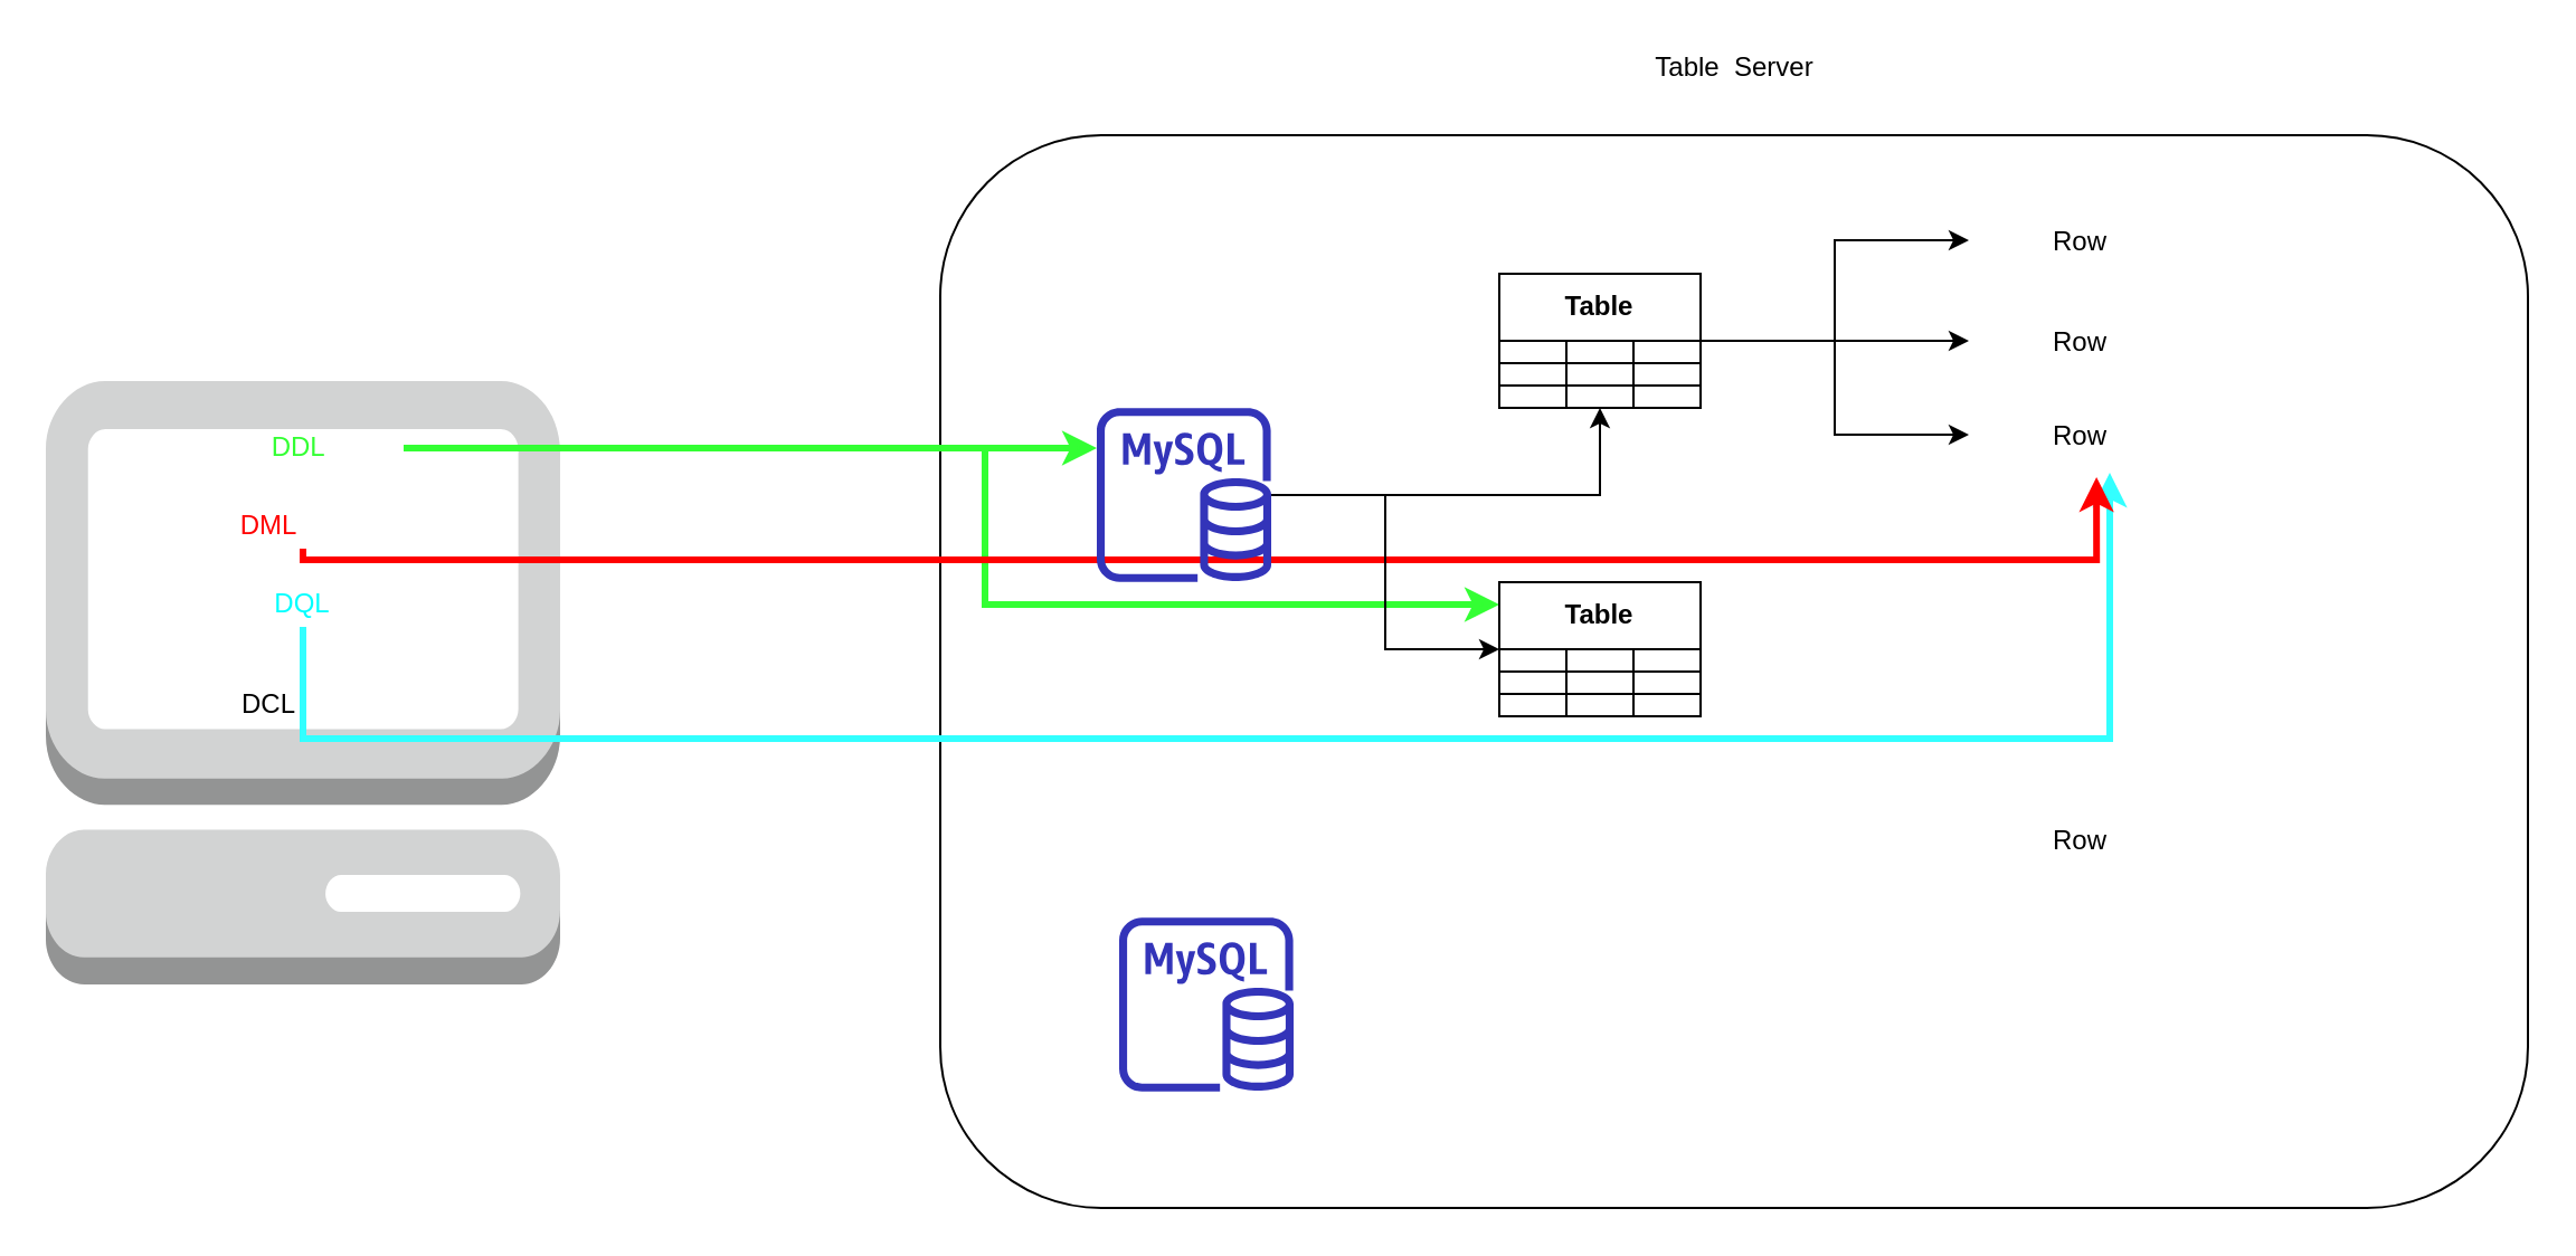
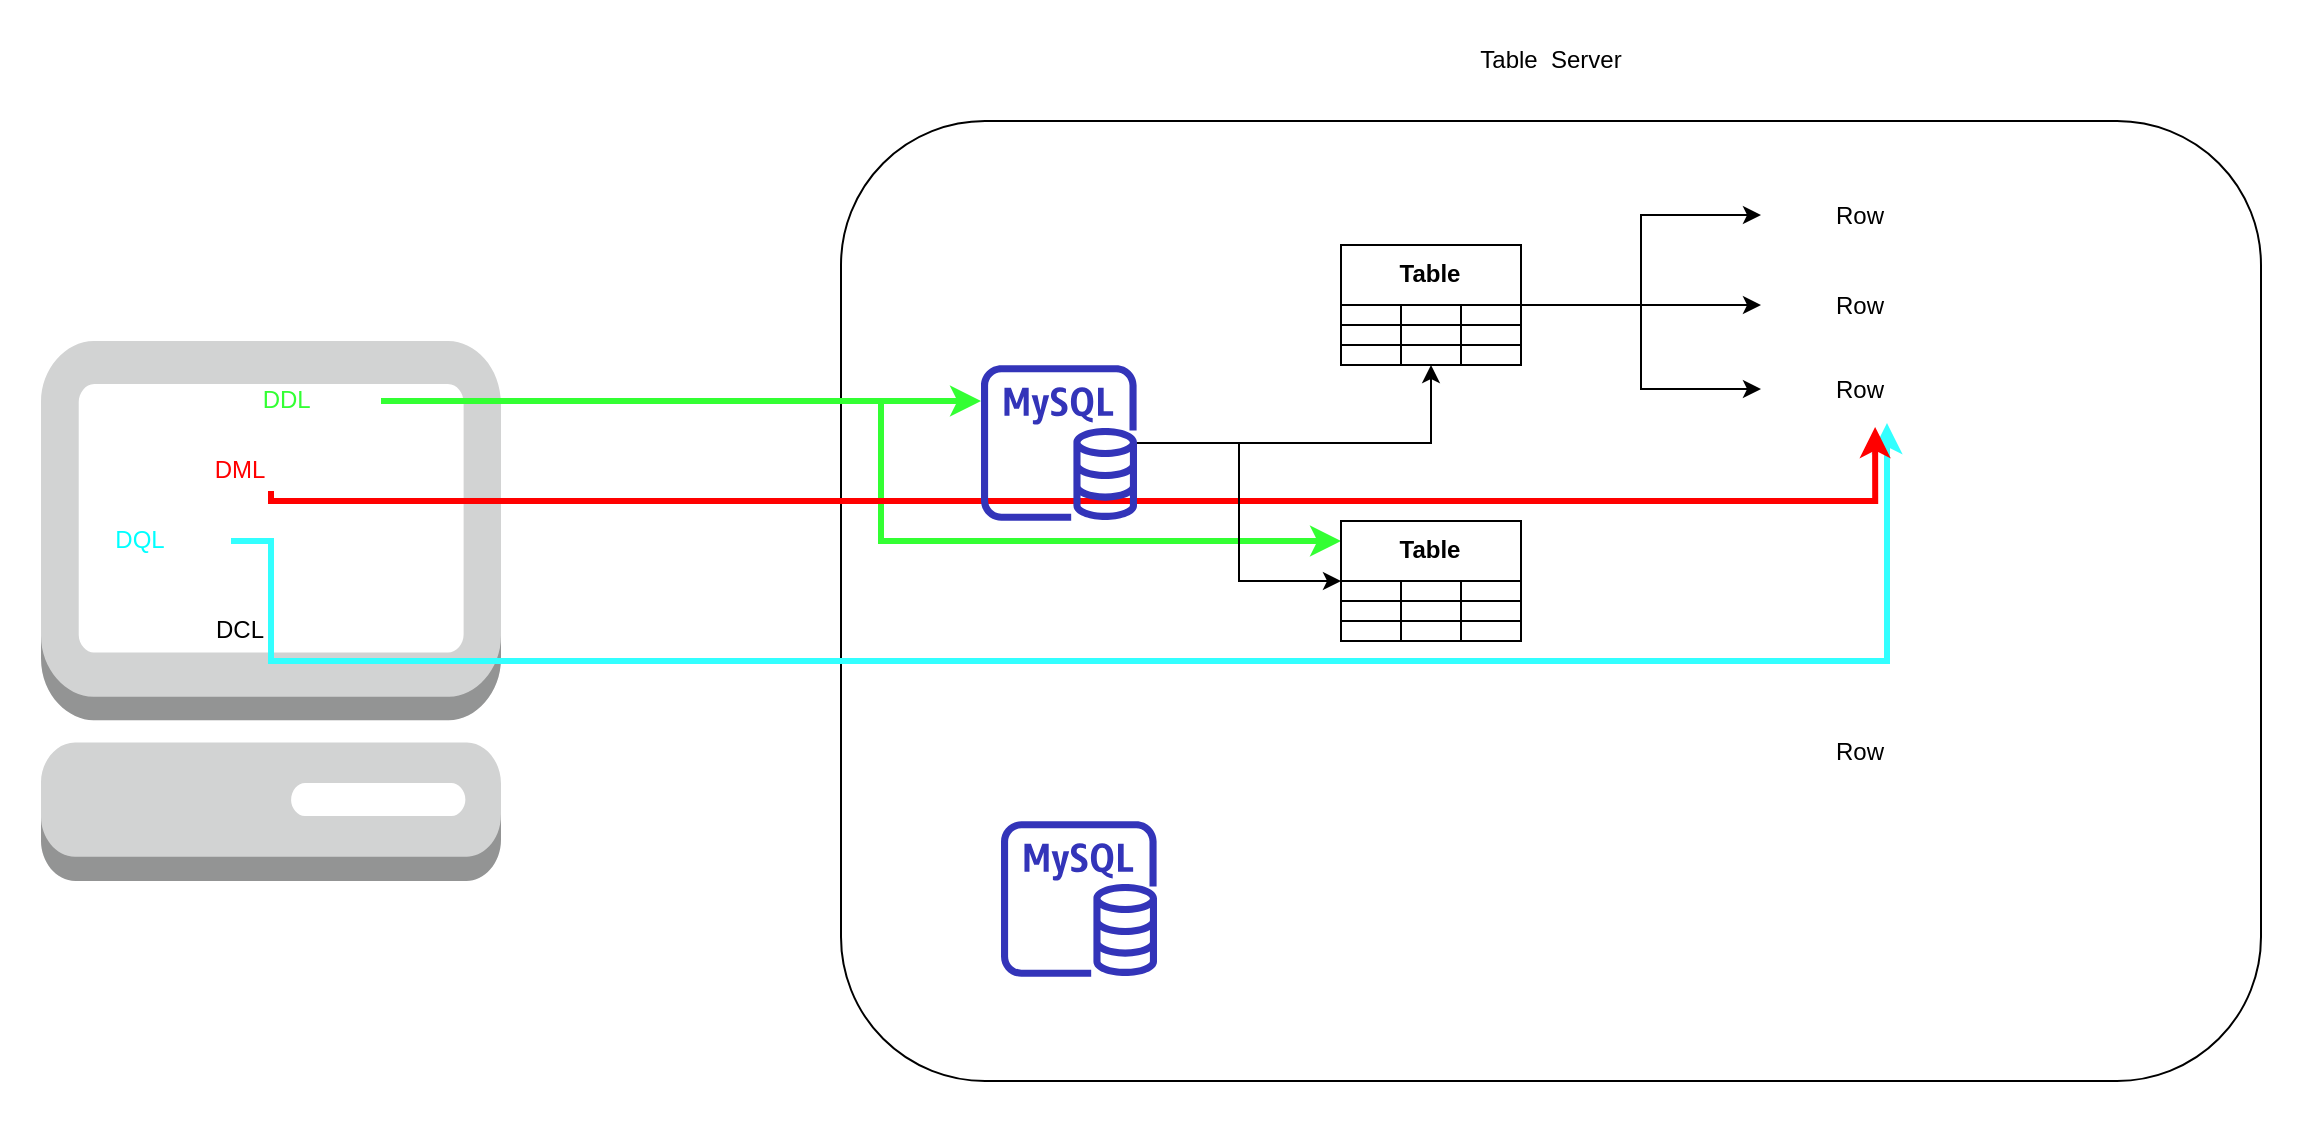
- <mxCell id="6" value="&lt;font color=&quot;#33ff33&quot;&gt;DDL&amp;nbsp;&lt;/font&gt;" style="text;html=1;strokeColor=none;fillColor=none;align=center;verticalAlign=middle;whiteSpace=wrap;rounded=0;" parent="1" vertex="1"><mxGeometry x="90" y="190" width="90" height="20" as="geometry" /></mxCell>
+ <mxCell id="6" value="&lt;font color=&quot;#33ff33&quot;&gt;DDL&amp;nbsp;&lt;/font&gt;" style="text;html=1;strokeColor=none;fillColor=none;align=center;verticalAlign=middle;whiteSpace=wrap;rounded=0;" parent="1" vertex="1"><mxGeometry x="100" y="190" width="90" height="20" as="geometry" /></mxCell>
- <mxCell id="8" value="&lt;font color=&quot;#00ffff&quot;&gt;DQL&lt;/font&gt;" style="text;html=1;strokeColor=none;fillColor=none;align=center;verticalAlign=middle;whiteSpace=wrap;rounded=0;" parent="1" vertex="1"><mxGeometry x="90" y="260" width="90" height="20" as="geometry" /></mxCell>
+ <mxCell id="8" value="&lt;font color=&quot;#00ffff&quot;&gt;DQL&lt;/font&gt;" style="text;html=1;strokeColor=none;fillColor=none;align=center;verticalAlign=middle;whiteSpace=wrap;rounded=0;" parent="1" vertex="1"><mxGeometry x="25" y="260" width="90" height="20" as="geometry" /></mxCell>
